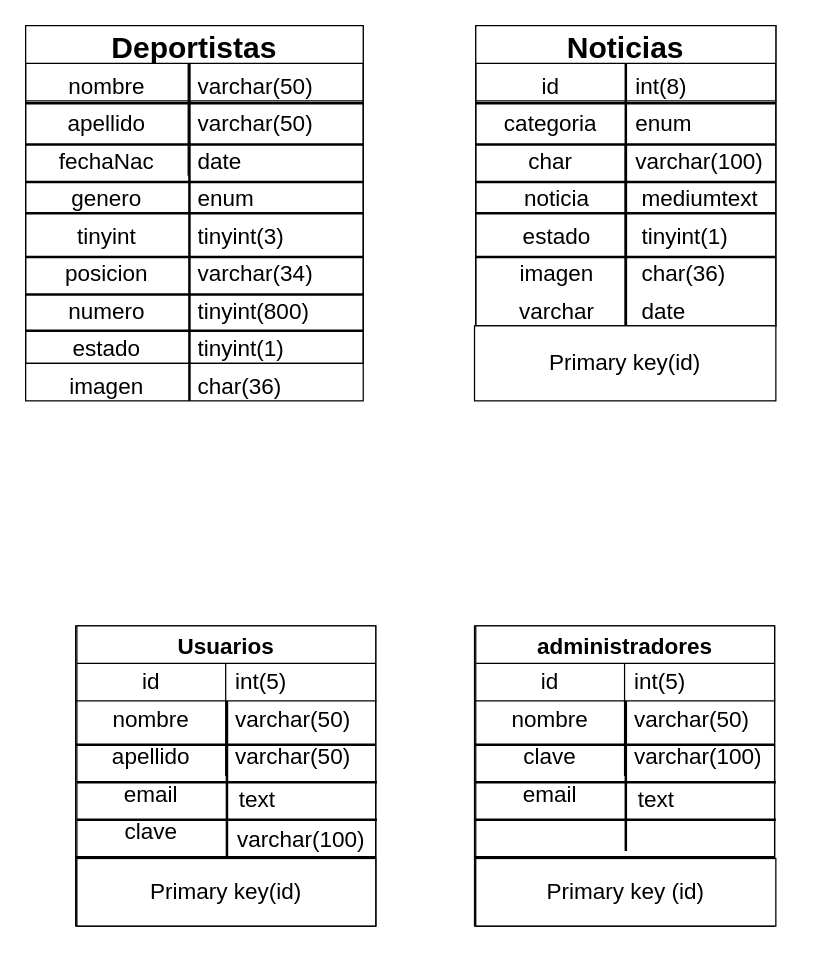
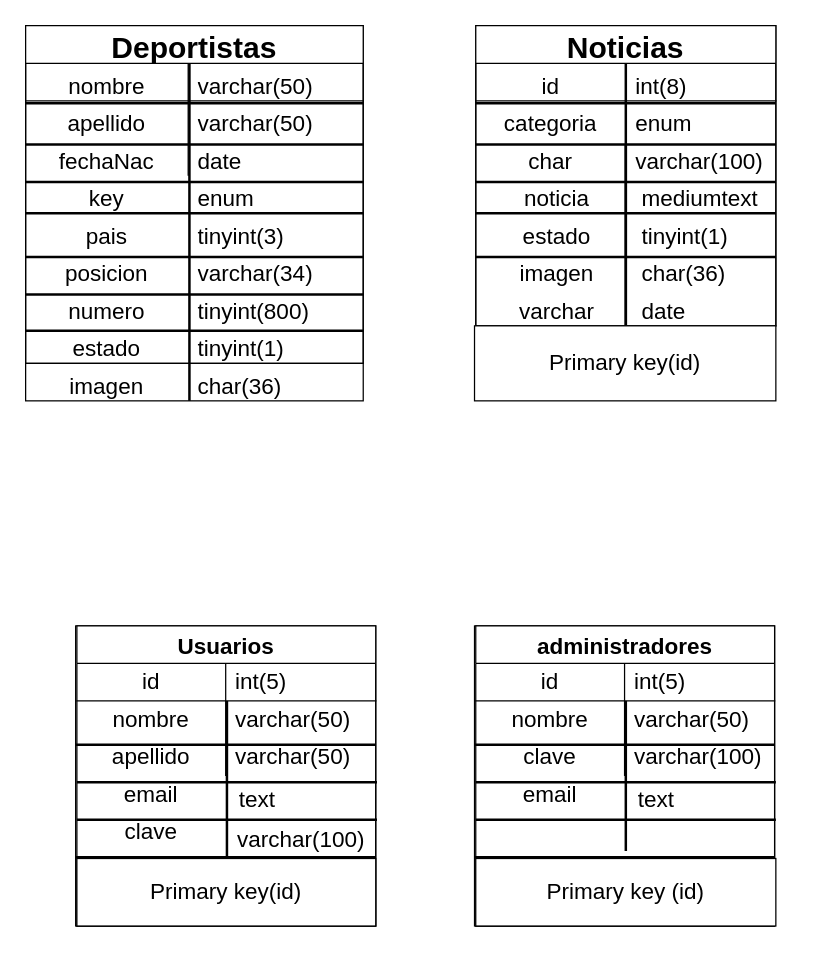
- <mxCell id="14" value="&lt;font style=&quot;font-size: 18px&quot;&gt;genero&lt;/font&gt;" style="shape=partialRectangle;html=1;whiteSpace=wrap;connectable=0;fillColor=none;top=0;left=0;bottom=0;right=0;overflow=hidden;pointerEvents=1;fontSize=24;" vertex="1" parent="1"><mxGeometry x="20" y="140" width="130" height="30" as="geometry"><mxRectangle width="130" height="30" as="alternateBounds" /></mxGeometry></mxCell>
+ <mxCell id="14" value="&lt;font style=&quot;font-size: 18px&quot;&gt;key&lt;/font&gt;" style="shape=partialRectangle;html=1;whiteSpace=wrap;connectable=0;fillColor=none;top=0;left=0;bottom=0;right=0;overflow=hidden;pointerEvents=1;fontSize=24;" vertex="1" parent="1"><mxGeometry x="20" y="140" width="130" height="30" as="geometry"><mxRectangle width="130" height="30" as="alternateBounds" /></mxGeometry></mxCell>
- <mxCell id="15" value="&lt;font style=&quot;font-size: 18px&quot;&gt;tinyint&lt;/font&gt;" style="shape=partialRectangle;html=1;whiteSpace=wrap;connectable=0;fillColor=none;top=0;left=0;bottom=0;right=0;overflow=hidden;pointerEvents=1;fontSize=24;" vertex="1" parent="1"><mxGeometry x="20" y="170" width="130" height="30" as="geometry"><mxRectangle width="130" height="30" as="alternateBounds" /></mxGeometry></mxCell>
+ <mxCell id="15" value="&lt;font style=&quot;font-size: 18px&quot;&gt;pais&lt;/font&gt;" style="shape=partialRectangle;html=1;whiteSpace=wrap;connectable=0;fillColor=none;top=0;left=0;bottom=0;right=0;overflow=hidden;pointerEvents=1;fontSize=24;" vertex="1" parent="1"><mxGeometry x="20" y="170" width="130" height="30" as="geometry"><mxRectangle width="130" height="30" as="alternateBounds" /></mxGeometry></mxCell>
